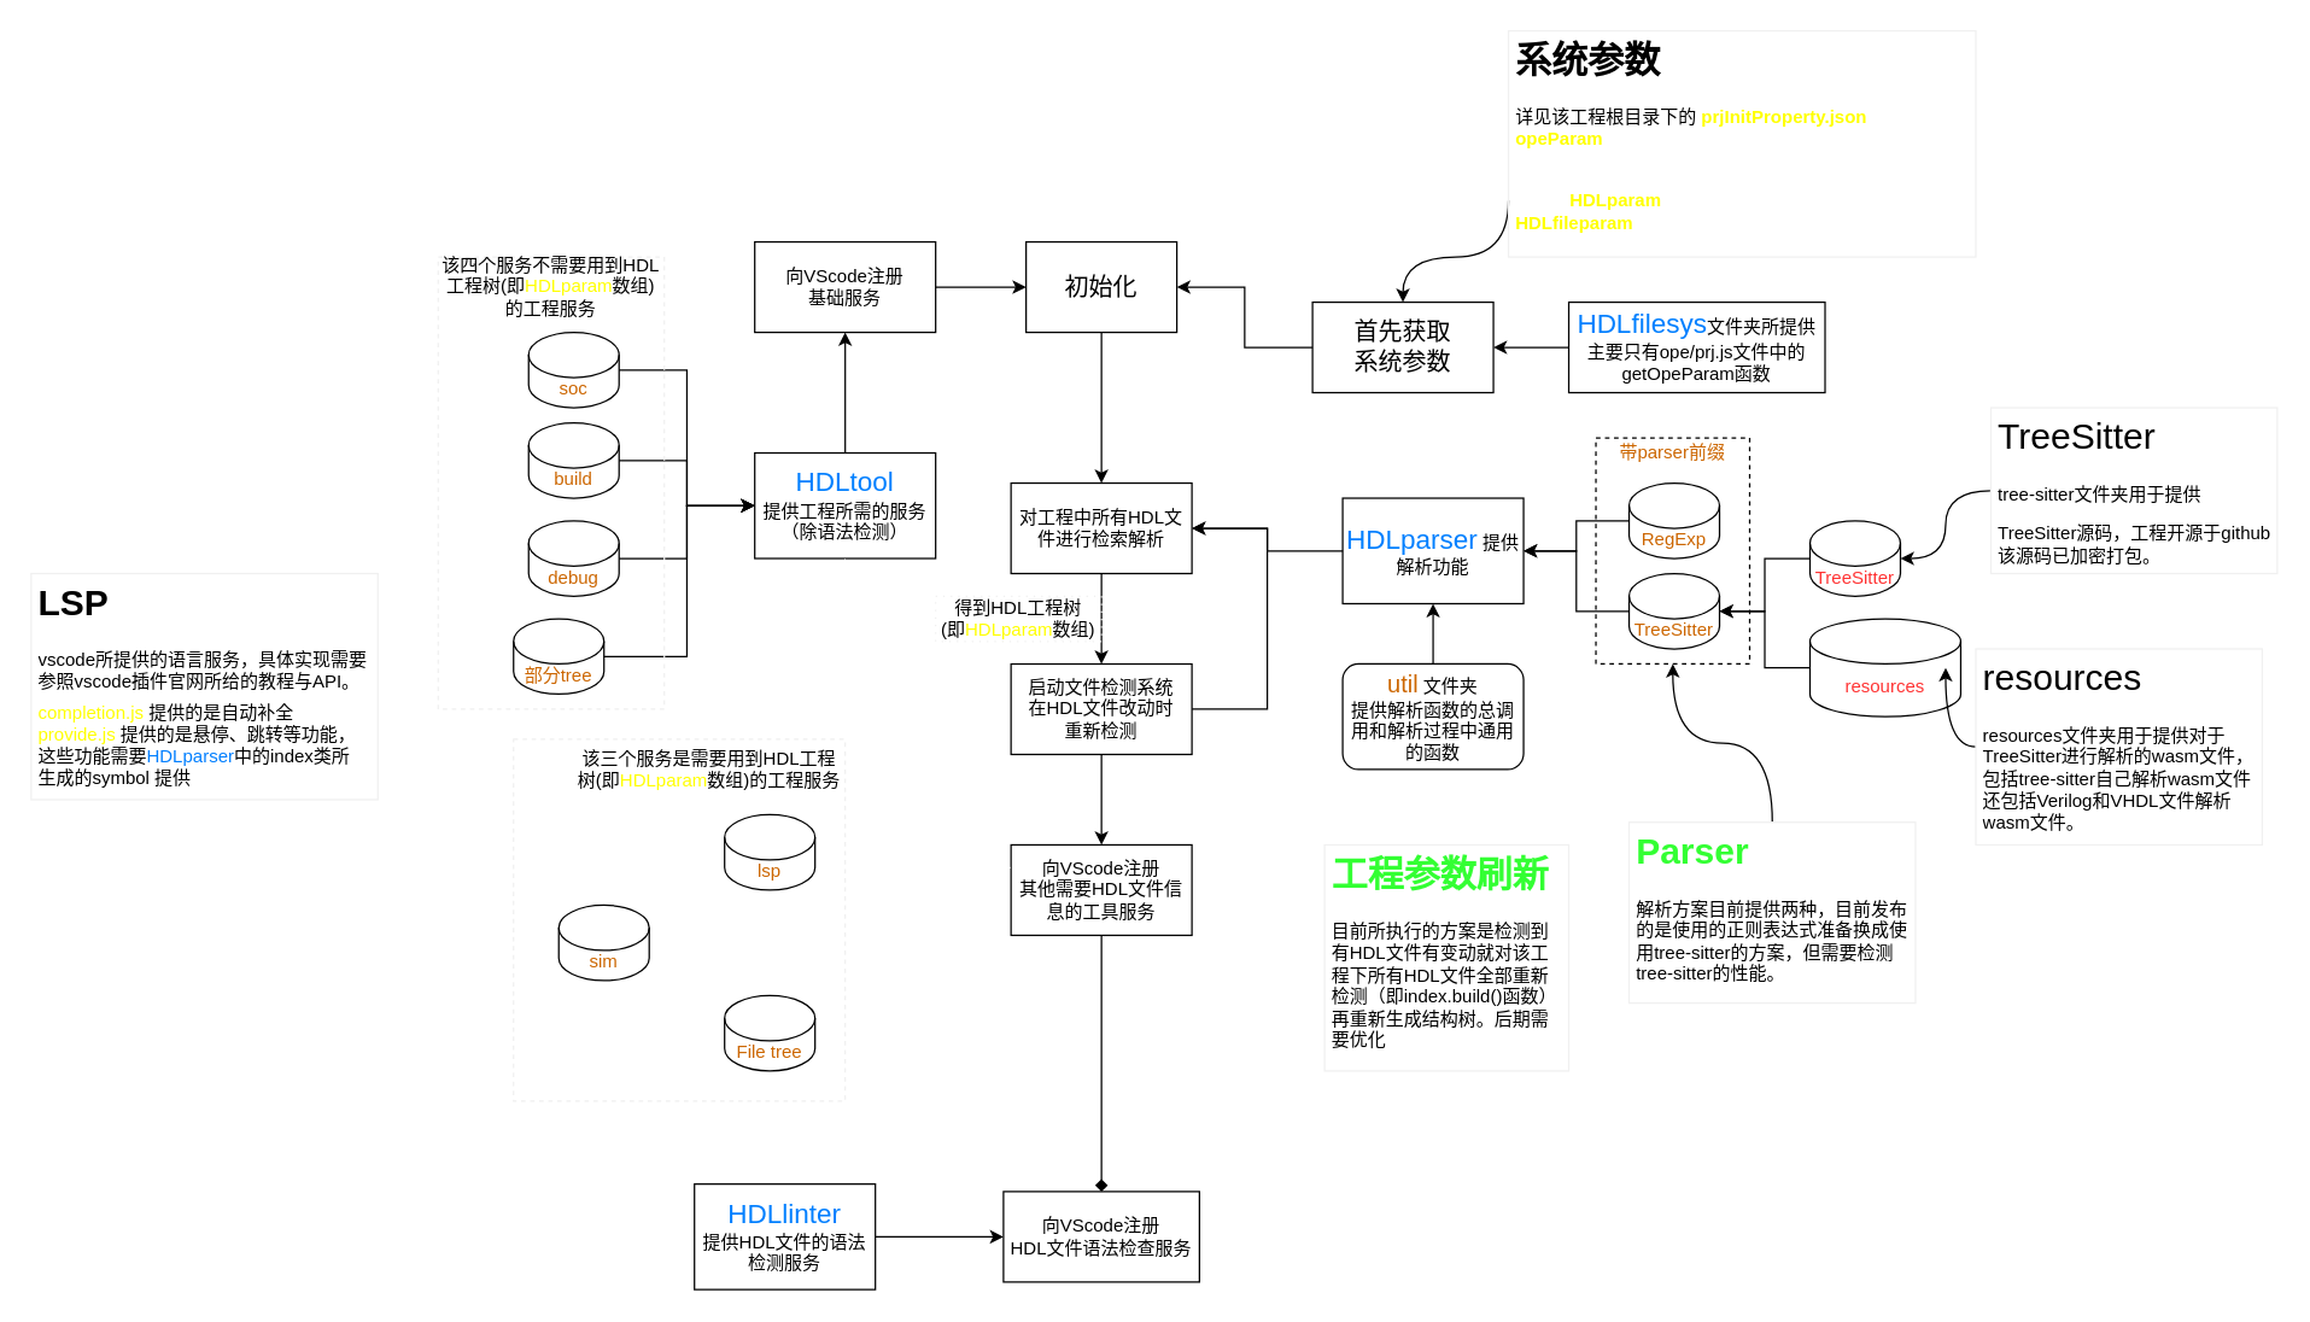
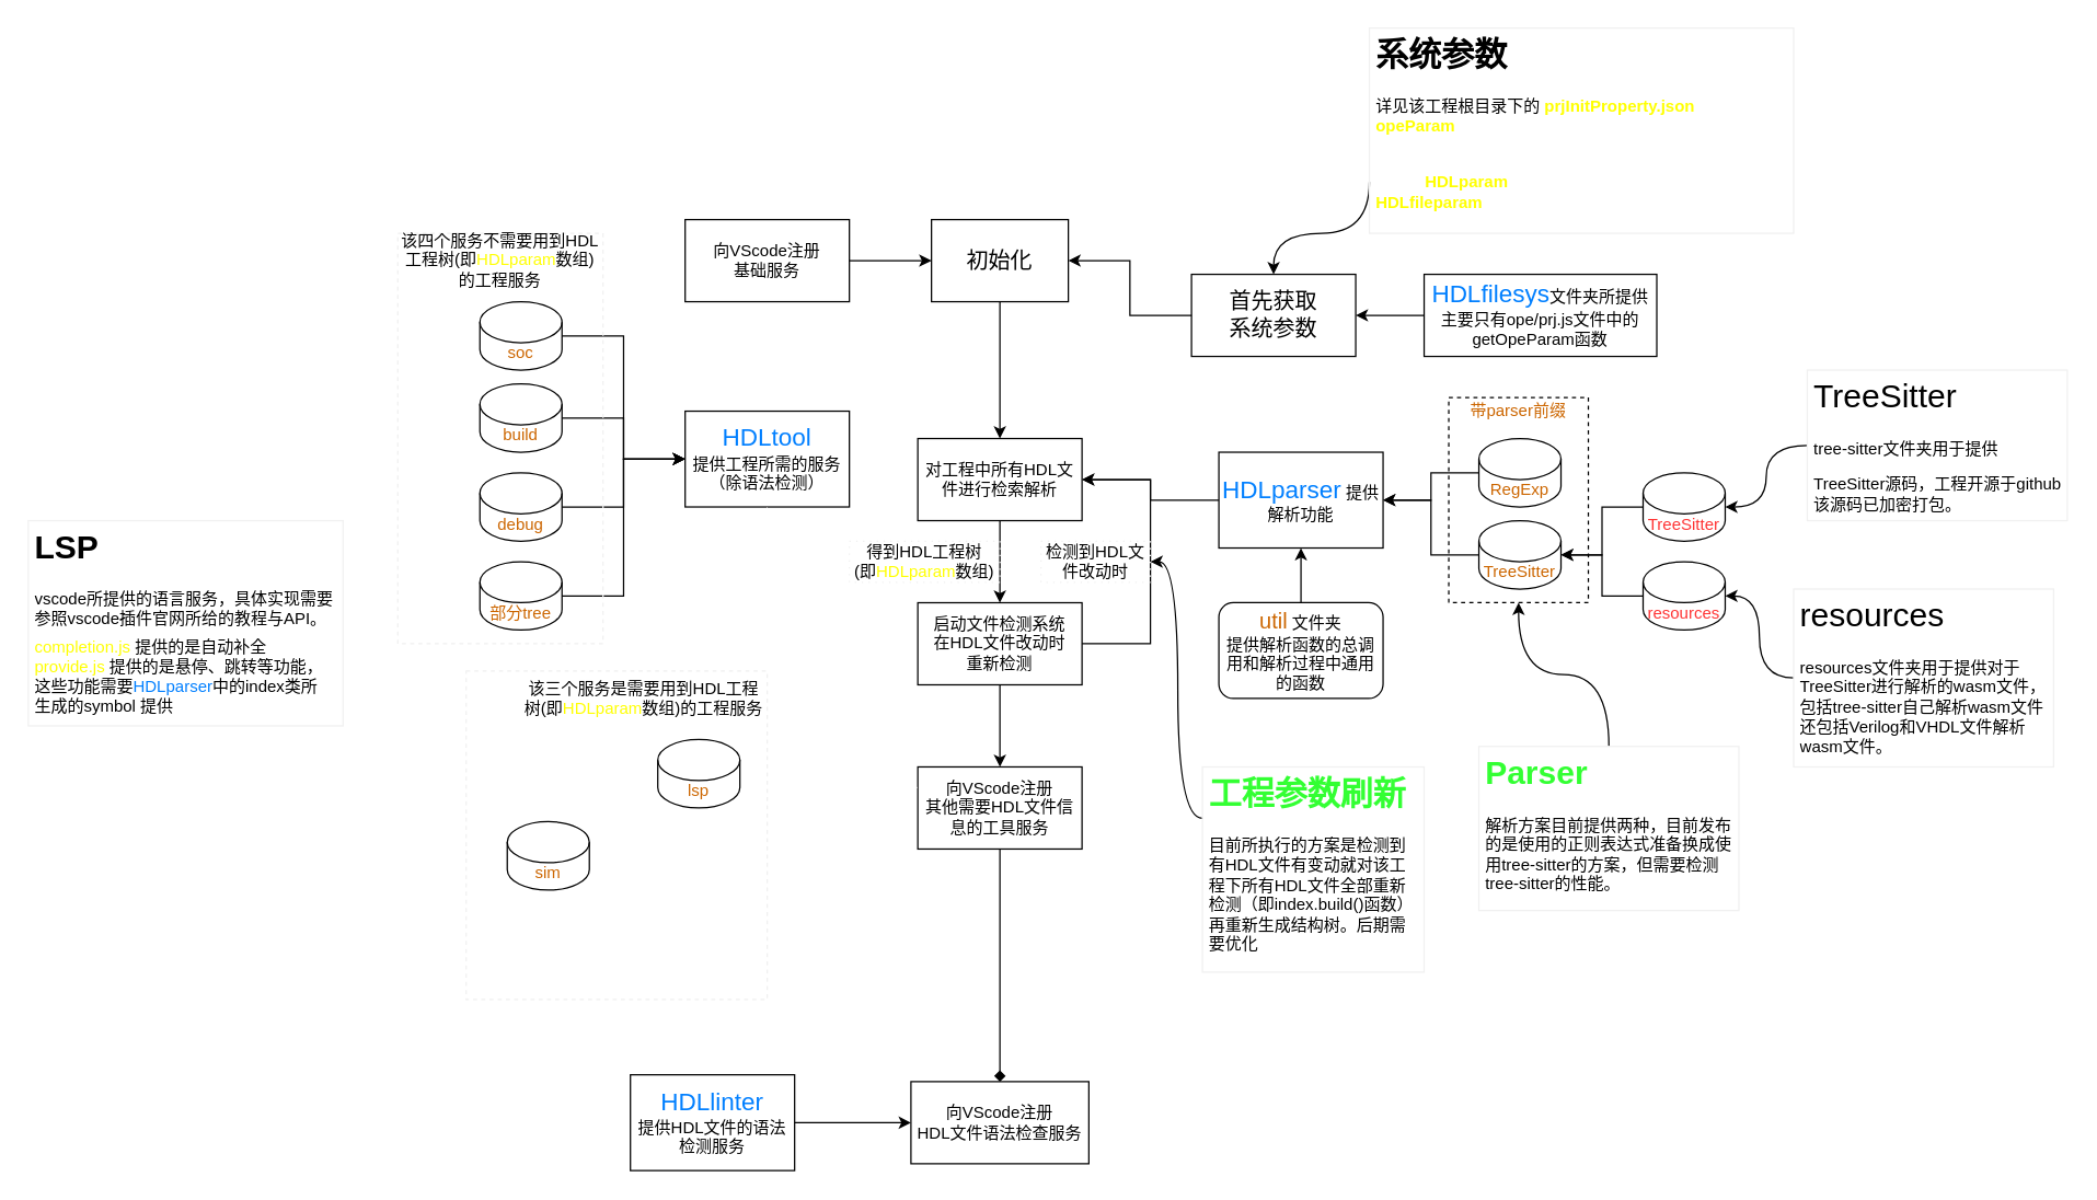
- <mxCell id="40" value="" style="edgeStyle=orthogonalEdgeStyle;rounded=0;orthogonalLoop=1;jettySize=auto;html=1;startArrow=none;startFill=0;endArrow=classic;endFill=1;" parent="1" source="42" target="7" edge="1"><mxGeometry relative="1" as="geometry" /></mxCell>
+ <mxCell id="37" value="检测到HDL文件改动时" style="text;html=1;fillColor=none;align=center;verticalAlign=middle;whiteSpace=wrap;rounded=0;strokeColor=#f0f0f0;dashed=1;dashPattern=1 4;" parent="1" vertex="1"><mxGeometry x="760" y="395" width="80" height="30" as="geometry" /></mxCell>
- <mxCell id="48" value="&lt;font color=&quot;#cc6600&quot;&gt;部分tree&lt;/font&gt;" style="shape=cylinder3;whiteSpace=wrap;html=1;boundedLbl=1;backgroundOutline=1;size=15;fillColor=none;" parent="1" vertex="1"><mxGeometry x="340" y="410" width="60" height="50" as="geometry" /></mxCell>
+ <mxCell id="48" value="&lt;font color=&quot;#cc6600&quot;&gt;部分tree&lt;/font&gt;" style="shape=cylinder3;whiteSpace=wrap;html=1;boundedLbl=1;backgroundOutline=1;size=15;fillColor=none;" parent="1" vertex="1"><mxGeometry x="350" y="410" width="60" height="50" as="geometry" /></mxCell>
- <mxCell id="26" value="&lt;font color=&quot;#ff3333&quot;&gt;resources&lt;/font&gt;" style="shape=cylinder3;whiteSpace=wrap;html=1;boundedLbl=1;backgroundOutline=1;size=15;fillColor=none;" parent="1" vertex="1"><mxGeometry x="1200" y="410" width="100" height="65" as="geometry" /></mxCell>
+ <mxCell id="26" value="&lt;font color=&quot;#ff3333&quot;&gt;resources&lt;/font&gt;" style="shape=cylinder3;whiteSpace=wrap;html=1;boundedLbl=1;backgroundOutline=1;size=15;fillColor=none;" parent="1" vertex="1"><mxGeometry x="1200" y="410" width="60" height="50" as="geometry" /></mxCell>
+ <mxCell id="38" style="edgeStyle=orthogonalEdgeStyle;rounded=0;orthogonalLoop=1;jettySize=auto;html=1;exitX=0;exitY=0.25;exitDx=0;exitDy=0;startArrow=none;startFill=0;endArrow=classic;endFill=1;entryX=1;entryY=0.5;entryDx=0;entryDy=0;curved=1;" parent="1" source="39" target="37" edge="1"><mxGeometry relative="1" as="geometry"><mxPoint x="840" y="430" as="targetPoint" /><Array as="points"><mxPoint x="860" y="598" /><mxPoint x="860" y="410" /></Array></mxGeometry></mxCell>
- <mxCell id="56" value="&lt;font color=&quot;#cc6600&quot;&gt;File tree&lt;/font&gt;" style="shape=cylinder3;whiteSpace=wrap;html=1;boundedLbl=1;backgroundOutline=1;size=15;fillColor=none;" parent="1" vertex="1"><mxGeometry x="480" y="660" width="60" height="50" as="geometry" /></mxCell>
